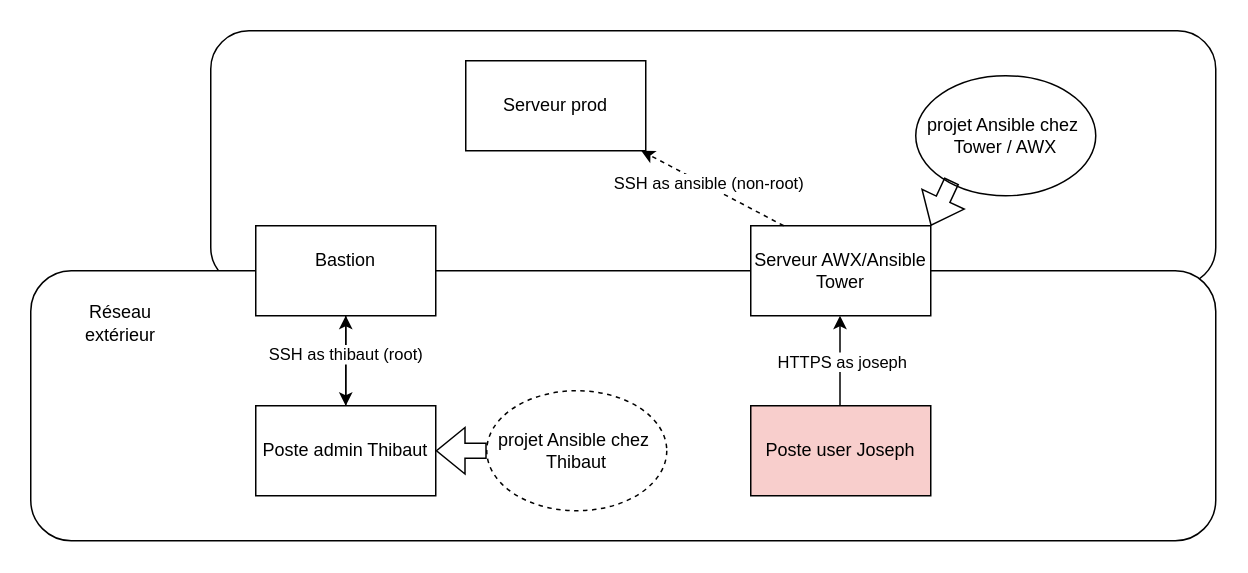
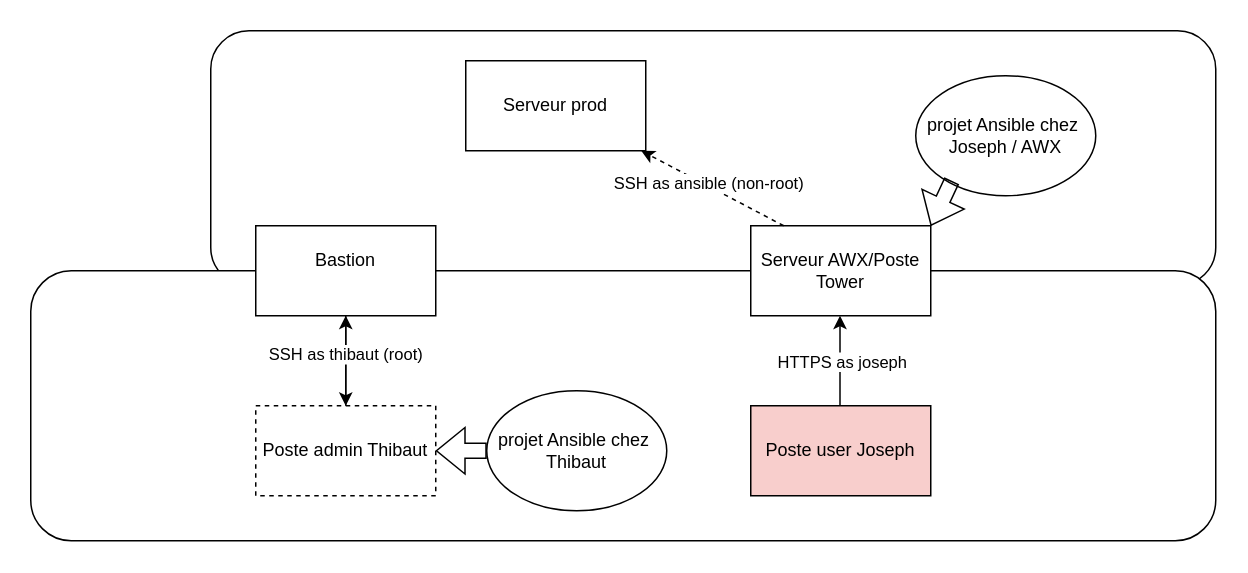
- <mxCell id="14" value="&lt;div&gt;projet Ansible chez&amp;nbsp; Tower / AWX&lt;br&gt;&lt;/div&gt;" style="ellipse;whiteSpace=wrap;html=1;" vertex="1" parent="1"><mxGeometry x="610" y="50" width="120" height="80" as="geometry" /></mxCell>
+ <mxCell id="14" value="&lt;div&gt;projet Ansible chez&amp;nbsp; Joseph / AWX&lt;br&gt;&lt;/div&gt;" style="ellipse;whiteSpace=wrap;html=1;" vertex="1" parent="1"><mxGeometry x="610" y="50" width="120" height="80" as="geometry" /></mxCell>
- <mxCell id="8" value="&lt;div&gt;Serveur AWX/Ansible Tower&lt;/div&gt;" style="rounded=0;whiteSpace=wrap;html=1;" vertex="1" parent="1"><mxGeometry x="500" y="150" width="120" height="60" as="geometry" /></mxCell>
+ <mxCell id="8" value="&lt;div&gt;Serveur AWX/Poste Tower&lt;/div&gt;" style="rounded=0;whiteSpace=wrap;html=1;" vertex="1" parent="1"><mxGeometry x="500" y="150" width="120" height="60" as="geometry" /></mxCell>
- <mxCell id="17" value="Réseau extérieur" style="text;html=1;strokeColor=none;fillColor=none;align=center;verticalAlign=middle;whiteSpace=wrap;rounded=0;" vertex="1" parent="1"><mxGeometry x="50" y="200" width="60" height="30" as="geometry" /></mxCell>
- <mxCell id="6" value="&lt;div&gt;Poste admin Thibaut&lt;/div&gt;" style="rounded=0;whiteSpace=wrap;html=1;" vertex="1" parent="1"><mxGeometry x="170" y="270" width="120" height="60" as="geometry" /></mxCell>
+ <mxCell id="6" value="&lt;div&gt;Poste admin Thibaut&lt;/div&gt;" style="rounded=0;whiteSpace=wrap;html=1;dashed=1;" vertex="1" parent="1"><mxGeometry x="170" y="270" width="120" height="60" as="geometry" /></mxCell>
- <mxCell id="13" value="&lt;div&gt;projet Ansible chez&amp;nbsp; Thibaut&lt;/div&gt;" style="ellipse;whiteSpace=wrap;html=1;dashed=1;" vertex="1" parent="1"><mxGeometry x="324" y="260" width="120" height="80" as="geometry" /></mxCell>
+ <mxCell id="13" value="&lt;div&gt;projet Ansible chez&amp;nbsp; Thibaut&lt;/div&gt;" style="ellipse;whiteSpace=wrap;html=1;" vertex="1" parent="1"><mxGeometry x="324" y="260" width="120" height="80" as="geometry" /></mxCell>
